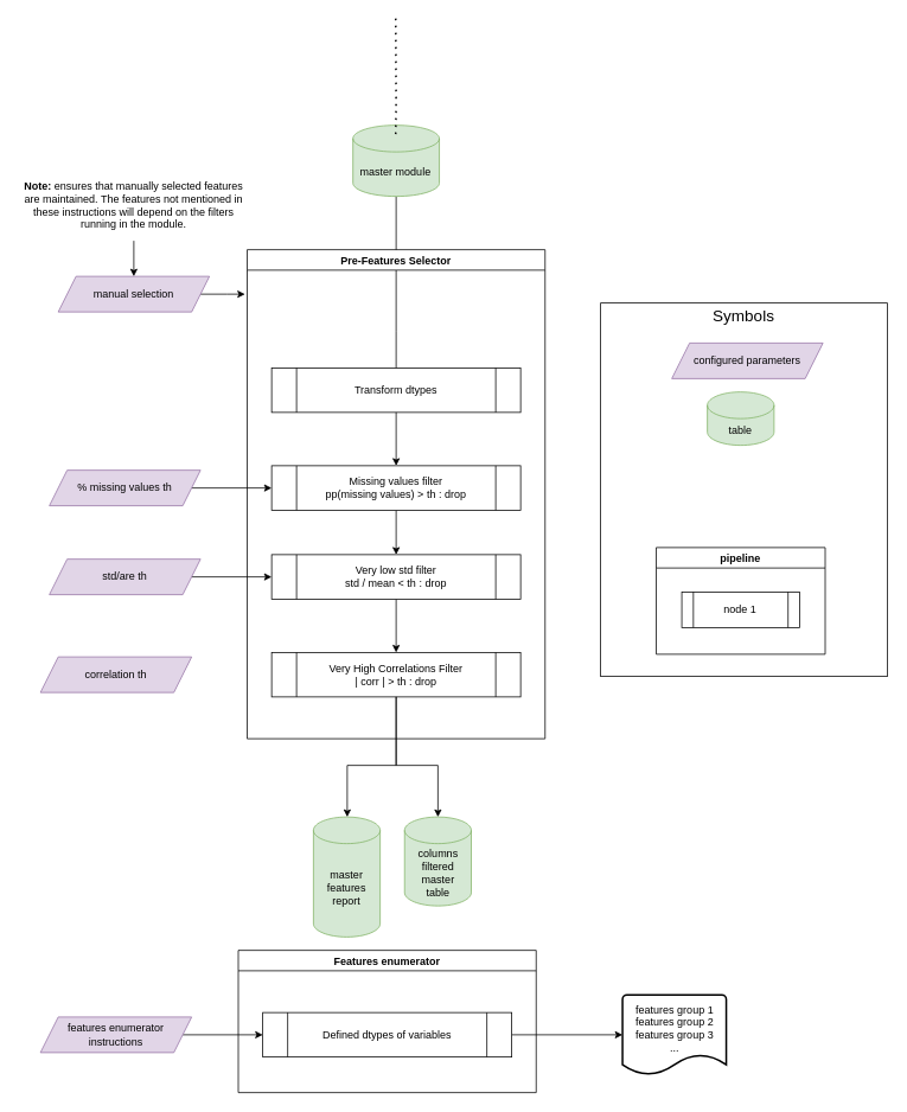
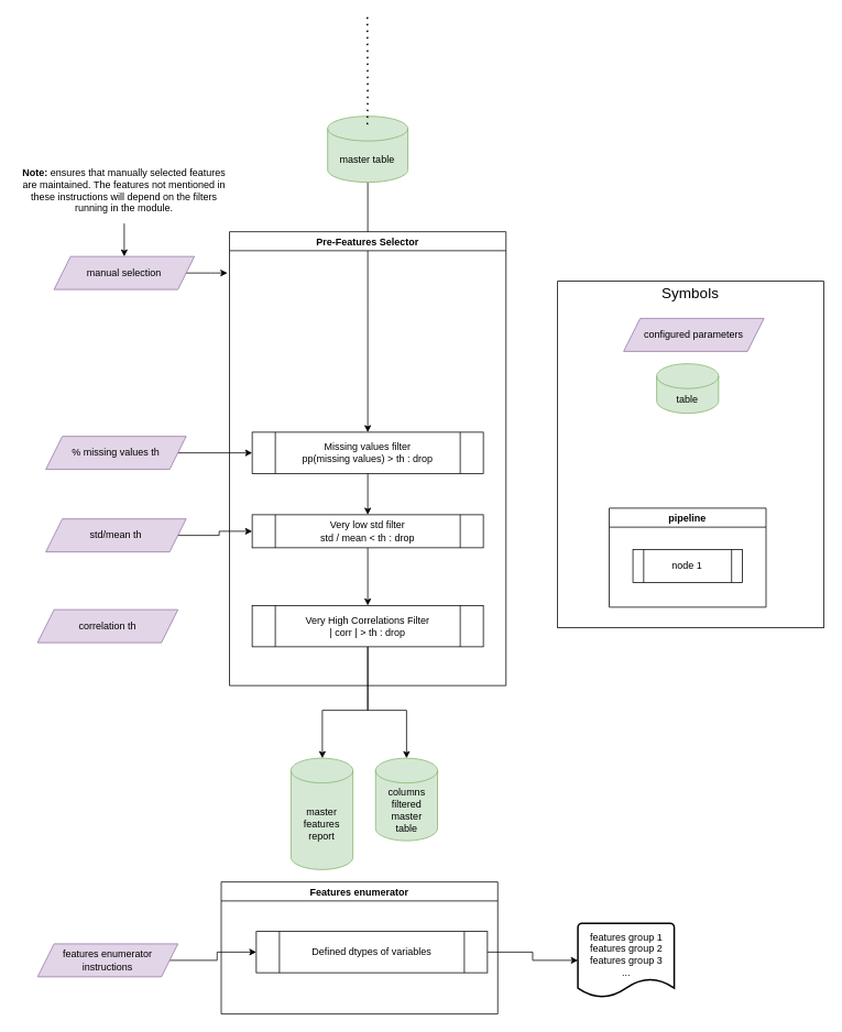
- <mxCell id="4" value="&lt;font&gt;&lt;font style=&quot;font-size: 12px&quot;&gt;master module&lt;/font&gt;&lt;br&gt;&lt;/font&gt;" style="shape=cylinder3;whiteSpace=wrap;html=1;boundedLbl=1;backgroundOutline=1;size=15;fillColor=#d5e8d4;strokeColor=#82b366;" vertex="1" parent="1"><mxGeometry x="396.43" y="140" width="97.14" height="80" as="geometry" /></mxCell>
+ <mxCell id="4" value="&lt;font&gt;&lt;font style=&quot;font-size: 12px&quot;&gt;master table&lt;/font&gt;&lt;br&gt;&lt;/font&gt;" style="shape=cylinder3;whiteSpace=wrap;html=1;boundedLbl=1;backgroundOutline=1;size=15;fillColor=#d5e8d4;strokeColor=#82b366;" vertex="1" parent="1"><mxGeometry x="396.43" y="140" width="97.14" height="80" as="geometry" /></mxCell>
- <mxCell id="11" value="Transform dtypes" style="shape=process;whiteSpace=wrap;html=1;backgroundOutline=1;" vertex="1" parent="5"><mxGeometry x="27.5" y="133" width="280" height="50" as="geometry" /></mxCell>
- <mxCell id="17" value="std/are th" style="shape=parallelogram;perimeter=parallelogramPerimeter;whiteSpace=wrap;html=1;fixedSize=1;fillColor=#e1d5e7;strokeColor=#9673a6;" vertex="1" parent="1"><mxGeometry x="55" y="628" width="170" height="40" as="geometry" /></mxCell>
+ <mxCell id="17" value="std/mean th" style="shape=parallelogram;perimeter=parallelogramPerimeter;whiteSpace=wrap;html=1;fixedSize=1;fillColor=#e1d5e7;strokeColor=#9673a6;" vertex="1" parent="1"><mxGeometry x="55" y="628" width="170" height="40" as="geometry" /></mxCell>
- <mxCell id="10" value="Very low std filter&lt;br&gt;std / mean &amp;lt; th : drop" style="shape=process;whiteSpace=wrap;html=1;backgroundOutline=1;" vertex="1" parent="5"><mxGeometry x="27.5" y="343" width="280" height="50" as="geometry" /></mxCell>
+ <mxCell id="10" value="Very low std filter&lt;br&gt;std / mean &amp;lt; th : drop" style="shape=process;whiteSpace=wrap;html=1;backgroundOutline=1;" vertex="1" parent="5"><mxGeometry x="27.5" y="343" width="280" height="40" as="geometry" /></mxCell>
- <mxCell id="27" value="Defined dtypes of variables" style="shape=process;whiteSpace=wrap;html=1;backgroundOutline=1;" vertex="1" parent="26"><mxGeometry x="27.5" y="70" width="280" height="50" as="geometry" /></mxCell>
+ <mxCell id="27" value="Defined dtypes of variables" style="shape=process;whiteSpace=wrap;html=1;backgroundOutline=1;" vertex="1" parent="26"><mxGeometry x="42.5" y="60" width="280" height="50" as="geometry" /></mxCell>
